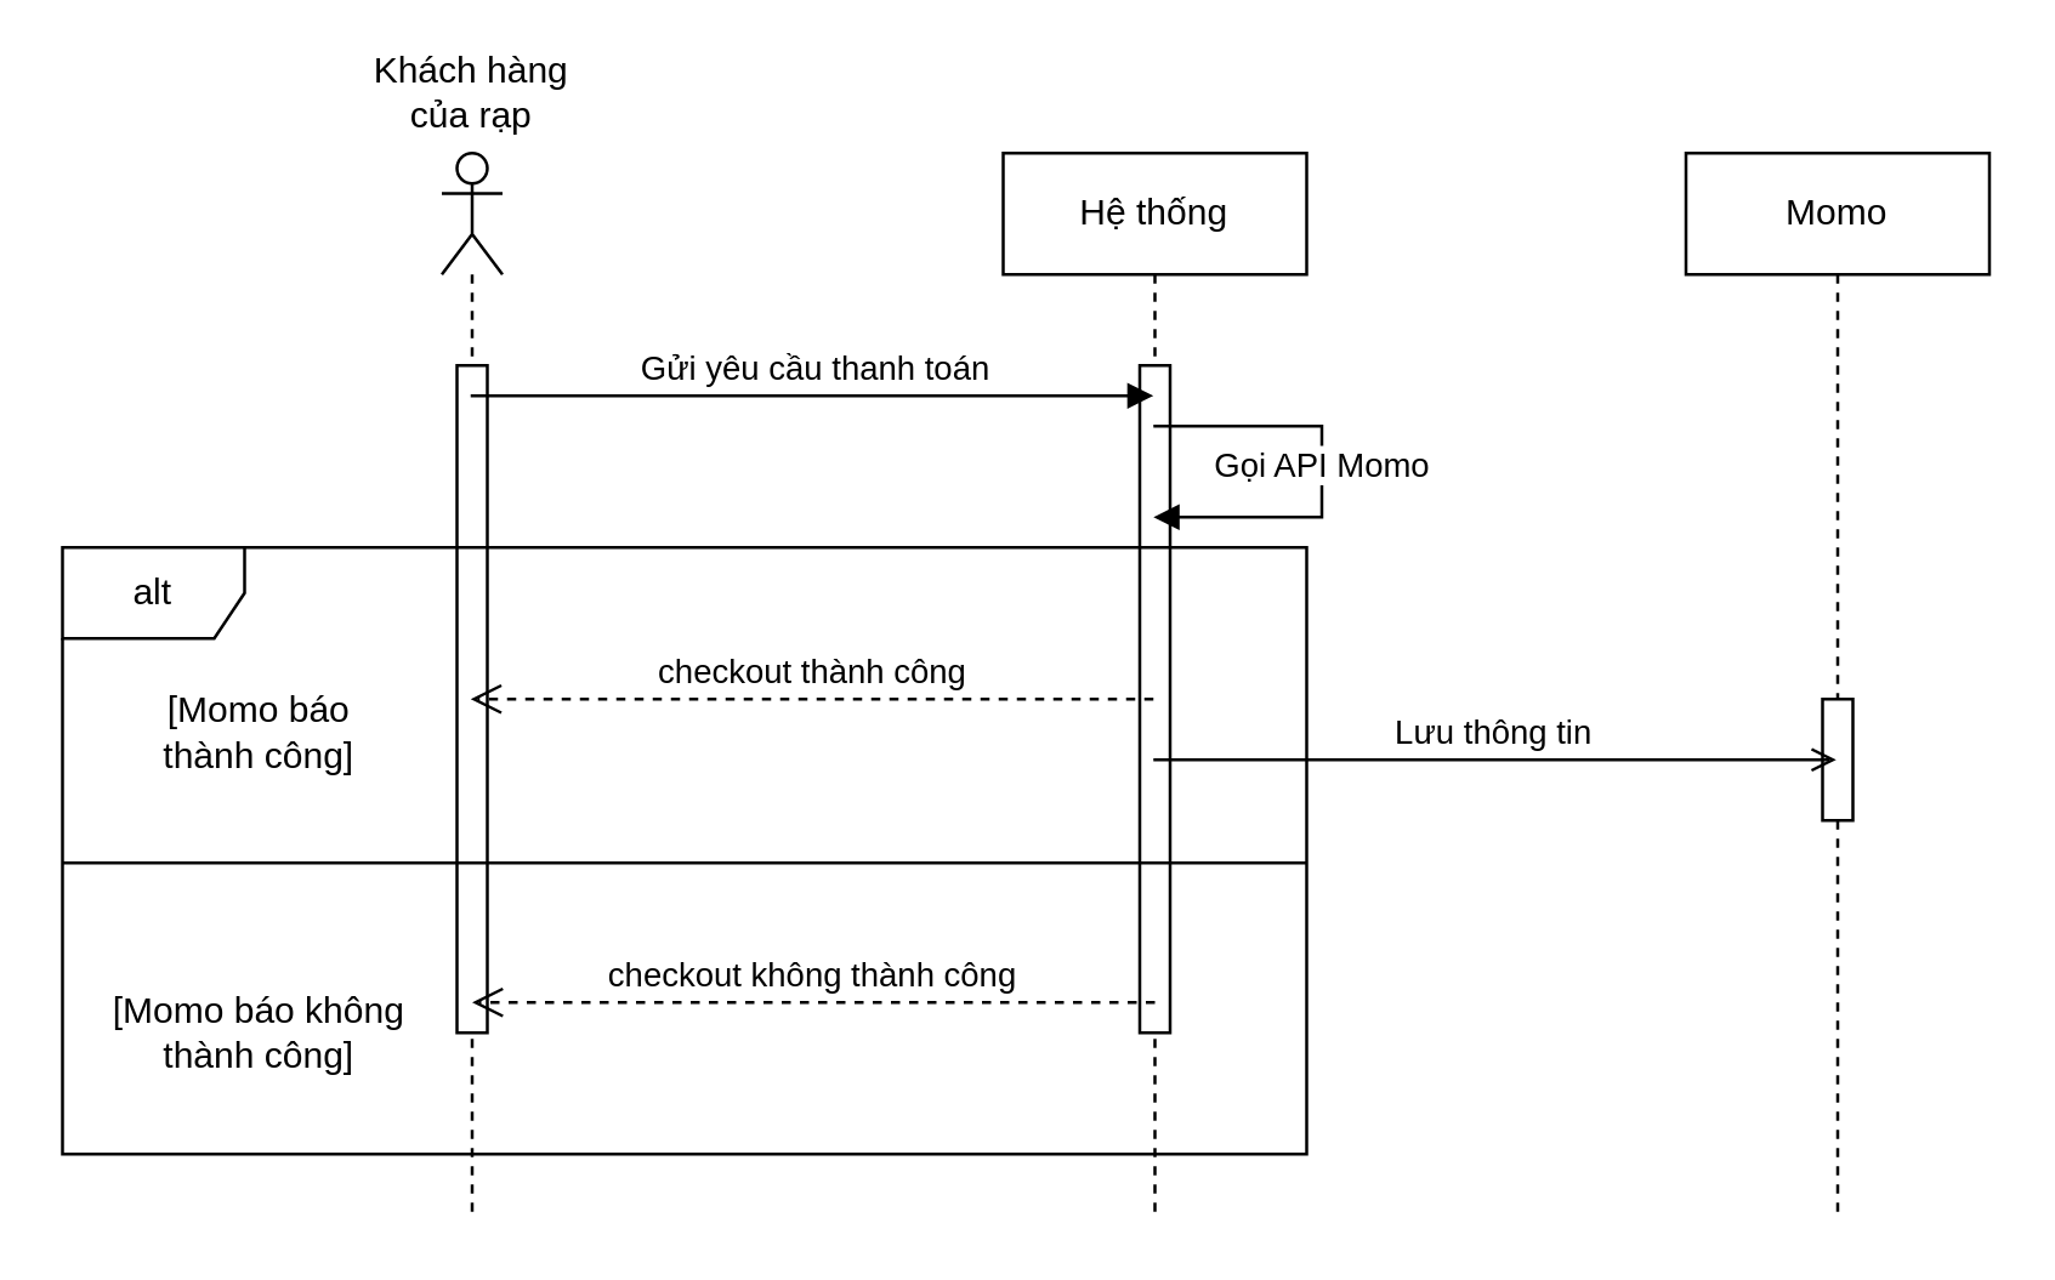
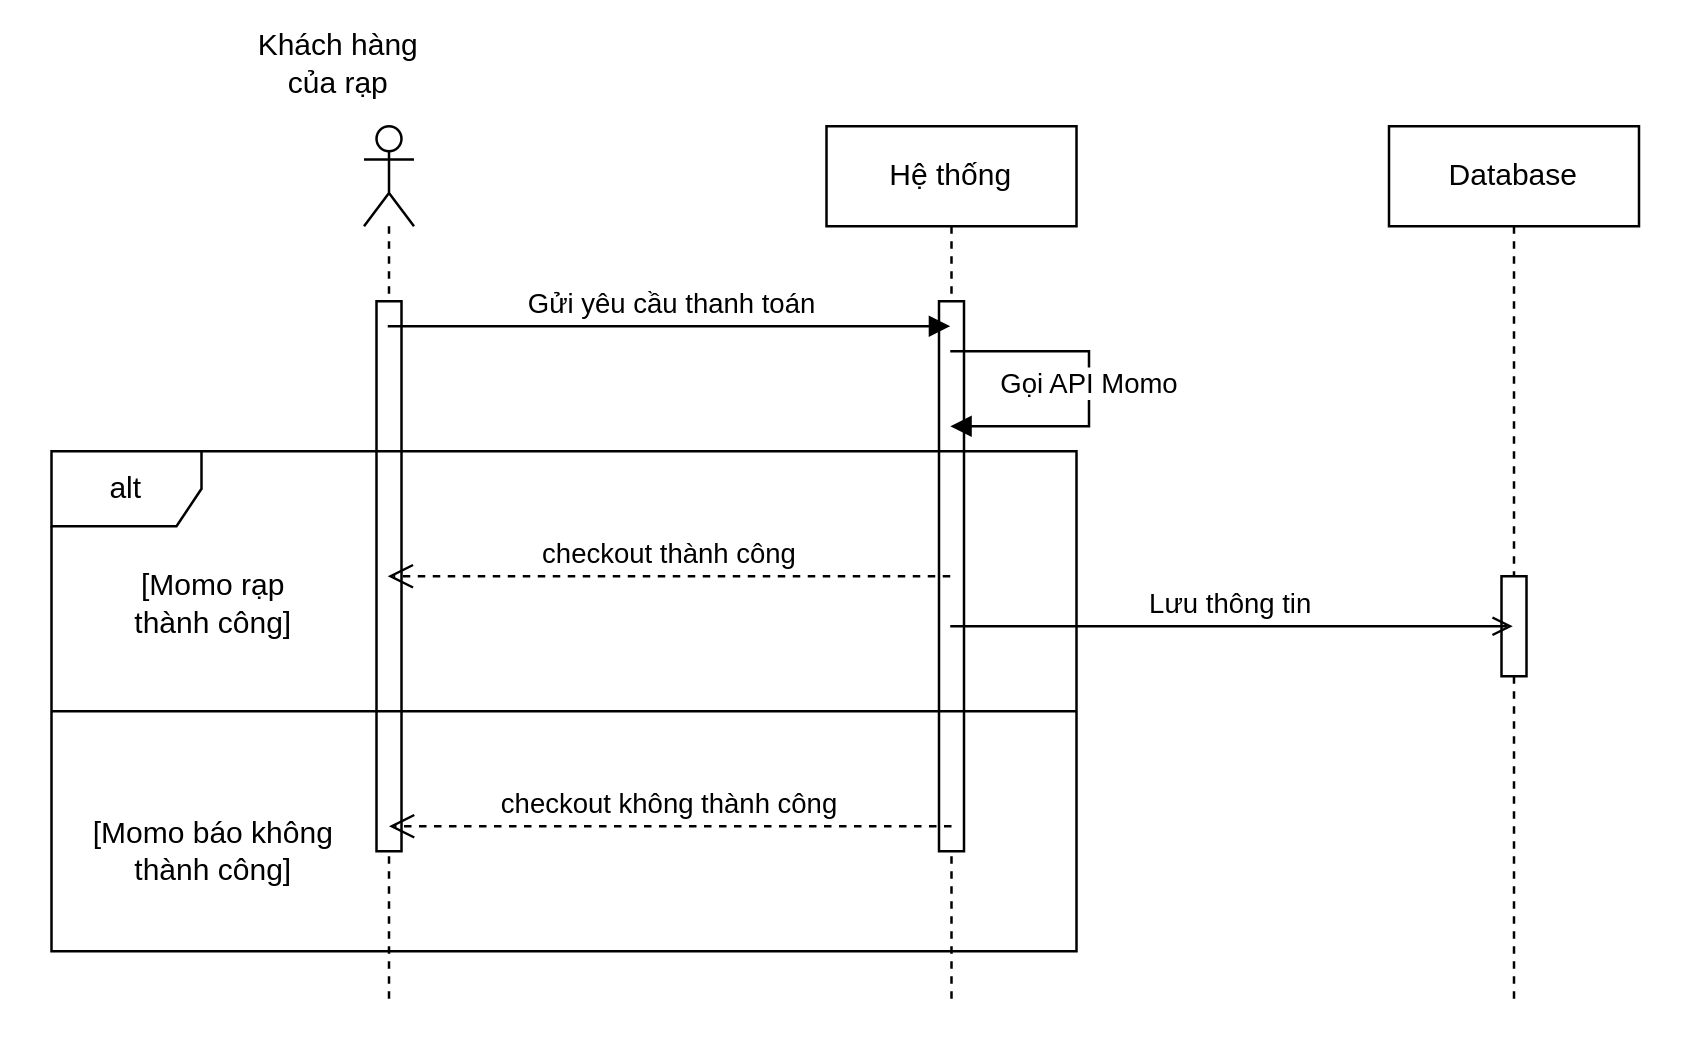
- <mxCell id="8" value="Khách hàng của rạp" style="text;html=1;strokeColor=none;fillColor=none;align=center;verticalAlign=middle;whiteSpace=wrap;rounded=0;" parent="1" vertex="1"><mxGeometry x="115" y="20" width="80" height="20" as="geometry" /></mxCell>
+ <mxCell id="8" value="Khách hàng của rạp" style="text;html=1;strokeColor=none;fillColor=none;align=center;verticalAlign=middle;whiteSpace=wrap;rounded=0;" parent="1" vertex="1"><mxGeometry x="95" y="15" width="80" height="20" as="geometry" /></mxCell>
- <mxCell id="6" value="Momo" style="shape=umlLifeline;perimeter=lifelinePerimeter;whiteSpace=wrap;html=1;container=1;collapsible=0;recursiveResize=0;outlineConnect=0;" parent="1" vertex="1"><mxGeometry x="555" y="50" width="100" height="350" as="geometry" /></mxCell>
+ <mxCell id="6" value="Database" style="shape=umlLifeline;perimeter=lifelinePerimeter;whiteSpace=wrap;html=1;container=1;collapsible=0;recursiveResize=0;outlineConnect=0;" parent="1" vertex="1"><mxGeometry x="555" y="50" width="100" height="350" as="geometry" /></mxCell>
- <mxCell id="16" value="[Momo báo thành công]" style="text;html=1;strokeColor=none;fillColor=none;align=center;verticalAlign=middle;whiteSpace=wrap;rounded=0;" parent="1" vertex="1"><mxGeometry x="45" y="231" width="80" height="20" as="geometry" /></mxCell>
+ <mxCell id="16" value="[Momo rạp thành công]" style="text;html=1;strokeColor=none;fillColor=none;align=center;verticalAlign=middle;whiteSpace=wrap;rounded=0;" parent="1" vertex="1"><mxGeometry x="45" y="231" width="80" height="20" as="geometry" /></mxCell>
